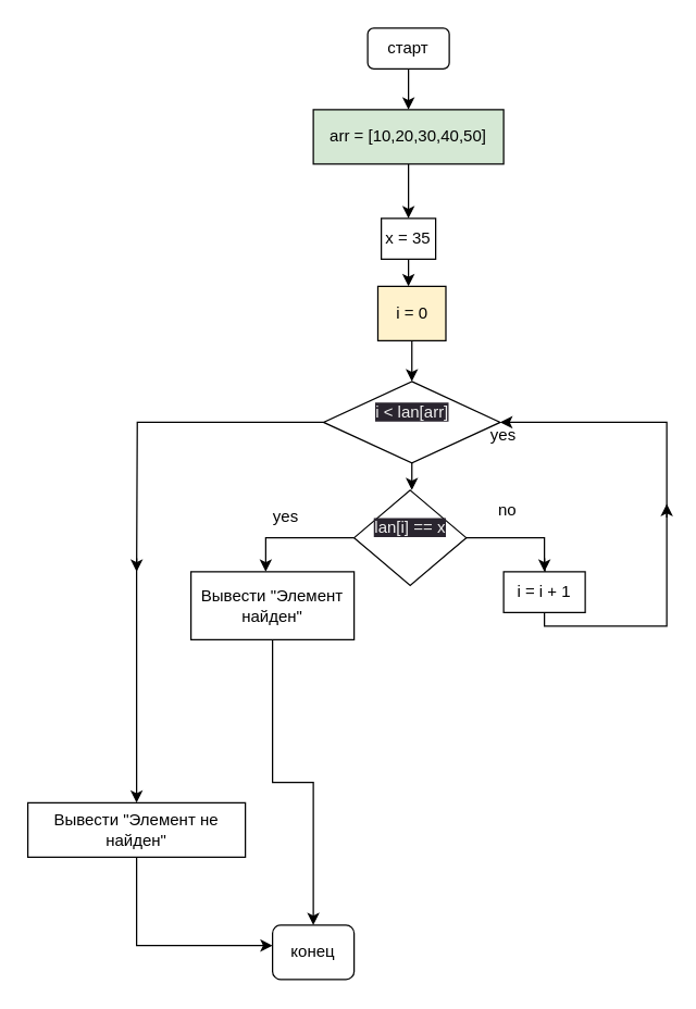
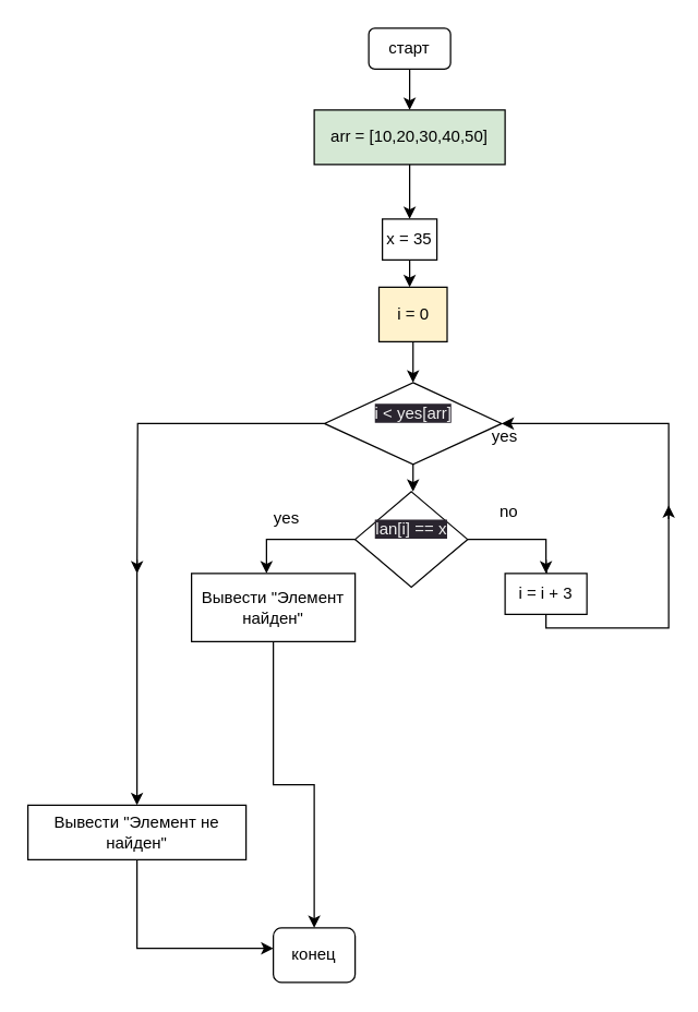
- <mxCell id="25" value="&#10;&lt;span style=&quot;color: rgb(240, 240, 240); font-family: Helvetica; font-size: 12px; font-style: normal; font-variant-ligatures: normal; font-variant-caps: normal; font-weight: 400; letter-spacing: normal; orphans: 2; text-align: center; text-indent: 0px; text-transform: none; widows: 2; word-spacing: 0px; -webkit-text-stroke-width: 0px; background-color: rgb(42, 37, 47); text-decoration-thickness: initial; text-decoration-style: initial; text-decoration-color: initial; float: none; display: inline !important;&quot;&gt;i &amp;lt; lan[arr]&lt;/span&gt;&#10;&#10;" style="rhombus;whiteSpace=wrap;html=1;" vertex="1" parent="1"><mxGeometry x="237.5" y="280" width="130" height="60" as="geometry" /></mxCell>
+ <mxCell id="25" value="&#10;&lt;span style=&quot;color: rgb(240, 240, 240); font-family: Helvetica; font-size: 12px; font-style: normal; font-variant-ligatures: normal; font-variant-caps: normal; font-weight: 400; letter-spacing: normal; orphans: 2; text-align: center; text-indent: 0px; text-transform: none; widows: 2; word-spacing: 0px; -webkit-text-stroke-width: 0px; background-color: rgb(42, 37, 47); text-decoration-thickness: initial; text-decoration-style: initial; text-decoration-color: initial; float: none; display: inline !important;&quot;&gt;i &amp;lt; yes[arr]&lt;/span&gt;&#10;&#10;" style="rhombus;whiteSpace=wrap;html=1;" vertex="1" parent="1"><mxGeometry x="237.5" y="280" width="130" height="60" as="geometry" /></mxCell>
- <mxCell id="23" value="i = i + 1" style="rounded=0;whiteSpace=wrap;html=1;" vertex="1" parent="1"><mxGeometry x="370" y="420" width="60" height="30" as="geometry" /></mxCell>
+ <mxCell id="23" value="i = i + 3" style="rounded=0;whiteSpace=wrap;html=1;" vertex="1" parent="1"><mxGeometry x="370" y="420" width="60" height="30" as="geometry" /></mxCell>
